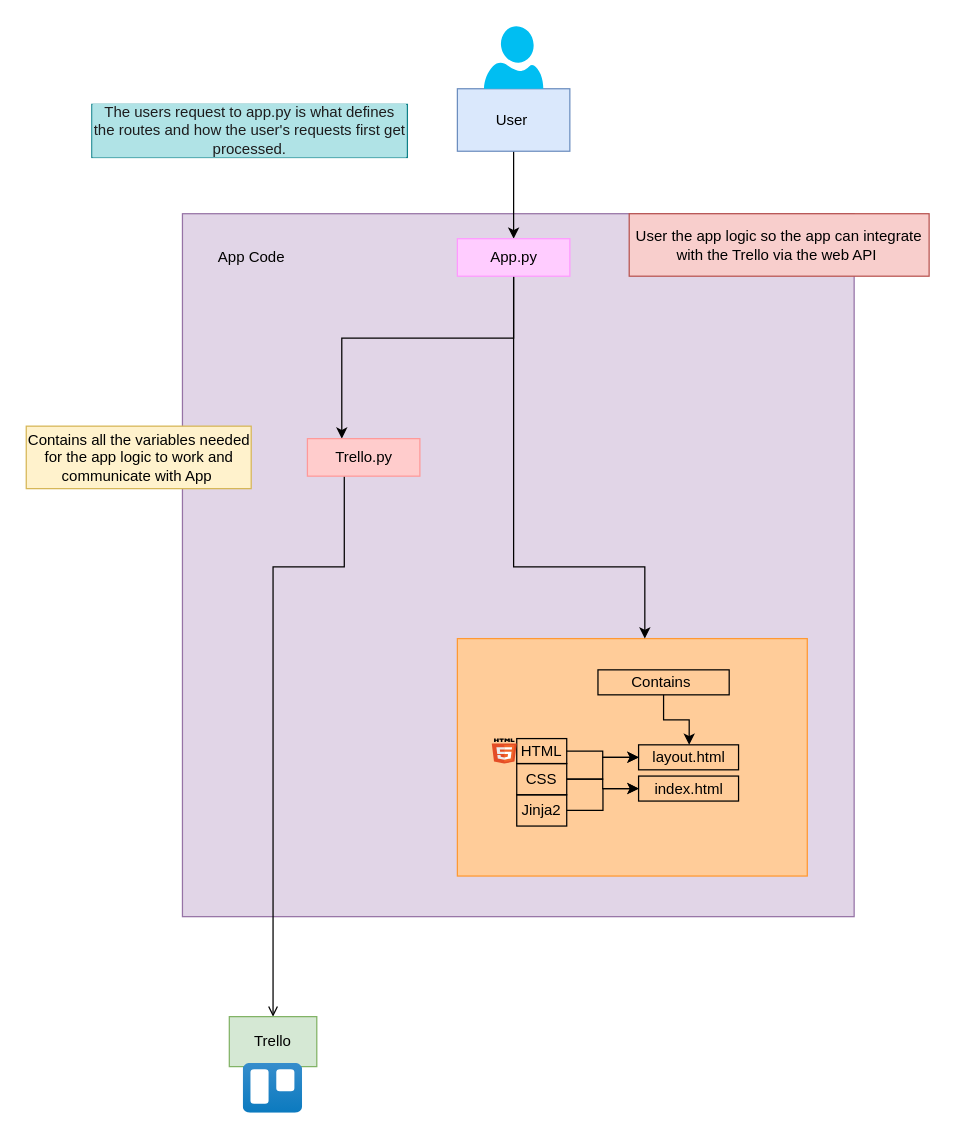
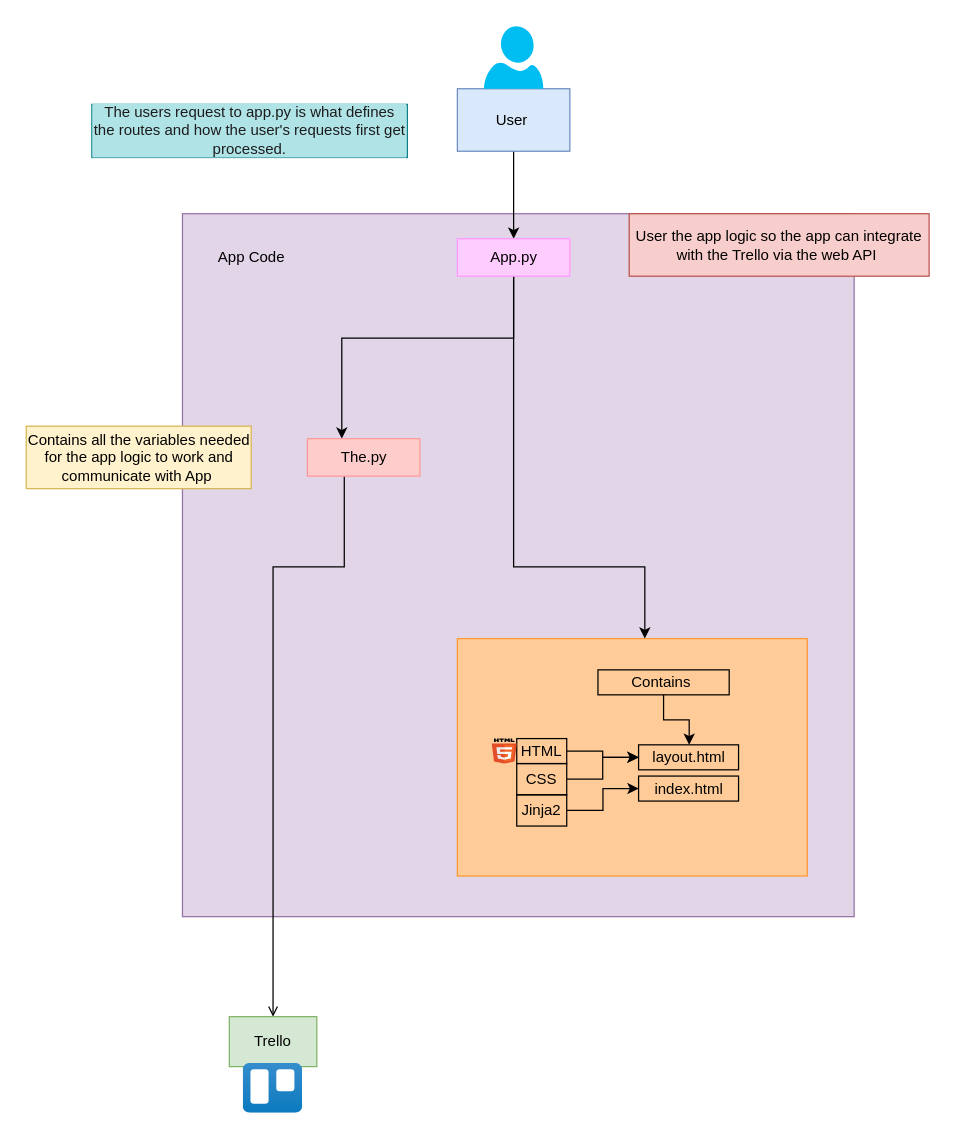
- <mxCell id="10" value="Trello.py" style="text;html=1;fillColor=#ffcccc;align=center;verticalAlign=middle;whiteSpace=wrap;rounded=0;strokeColor=#FF9999;" vertex="1" parent="1"><mxGeometry x="245.5" y="350.5" width="90" height="30" as="geometry" /></mxCell>
+ <mxCell id="10" value="The.py" style="text;html=1;fillColor=#ffcccc;align=center;verticalAlign=middle;whiteSpace=wrap;rounded=0;strokeColor=#FF9999;" vertex="1" parent="1"><mxGeometry x="245.5" y="350.5" width="90" height="30" as="geometry" /></mxCell>
- <mxCell id="20" style="edgeStyle=orthogonalEdgeStyle;rounded=0;orthogonalLoop=1;jettySize=auto;html=1;entryX=0;entryY=0.5;entryDx=0;entryDy=0;" edge="1" parent="1" source="21" target="13"><mxGeometry relative="1" as="geometry" /></mxCell>
